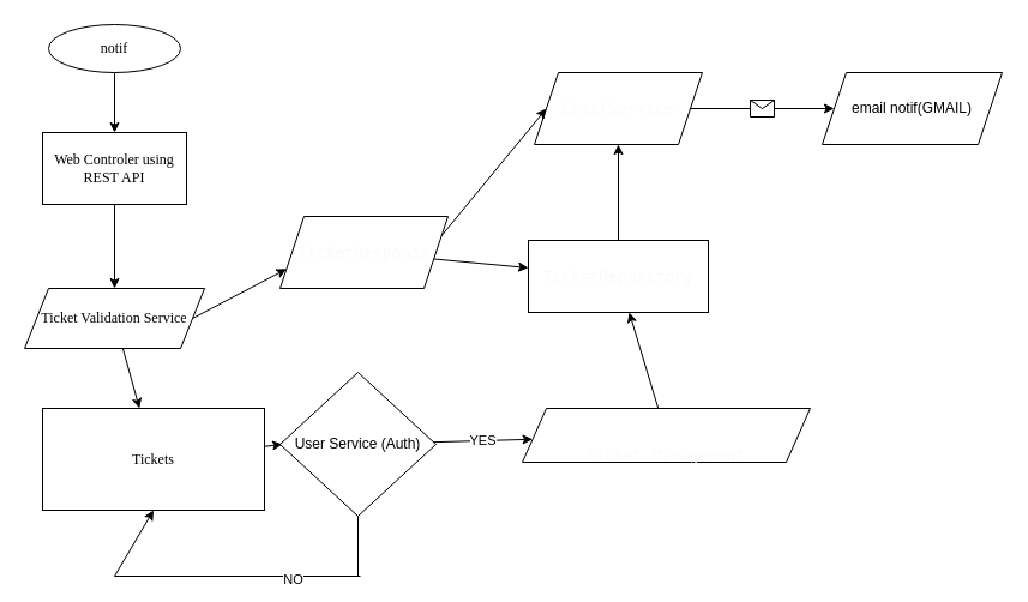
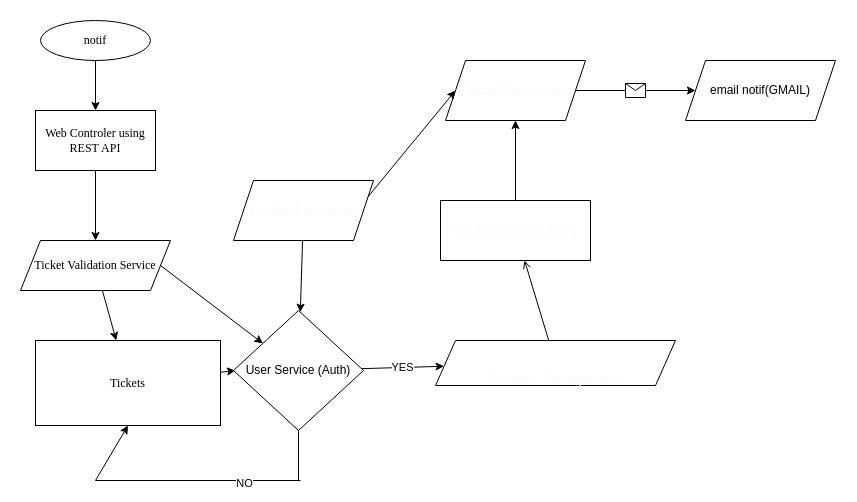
- <mxCell id="21" value="" style="edgeStyle=none;html=1;" edge="1" parent="1" source="22" target="19"><mxGeometry relative="1" as="geometry" /></mxCell>
+ <mxCell id="21" value="" style="edgeStyle=none;html=1;" edge="1" parent="1" source="22" target="11"><mxGeometry relative="1" as="geometry" /></mxCell>
- <mxCell id="24" value="" style="endArrow=classic;html=1;exitX=1;exitY=0.5;exitDx=0;exitDy=0;entryX=0;entryY=0.75;entryDx=0;entryDy=0;" edge="1" parent="1" source="7" target="22"><mxGeometry width="50" height="50" relative="1" as="geometry"><mxPoint x="205" y="360" as="sourcePoint" /><mxPoint x="255" y="310" as="targetPoint" /></mxGeometry></mxCell>
+ <mxCell id="24" value="" style="endArrow=classic;html=1;exitX=1;exitY=0.5;exitDx=0;exitDy=0;" edge="1" parent="1" source="7" target="11"><mxGeometry width="50" height="50" relative="1" as="geometry"><mxPoint x="205" y="360" as="sourcePoint" /><mxPoint x="255" y="310" as="targetPoint" /></mxGeometry></mxCell>
- <mxCell id="12" value="" style="edgeStyle=none;html=1;" edge="1" parent="1" source="13" target="19"><mxGeometry relative="1" as="geometry" /></mxCell>
+ <mxCell id="12" value="" style="edgeStyle=none;html=1;endArrow=open;" edge="1" parent="1" source="13" target="19"><mxGeometry relative="1" as="geometry" /></mxCell>
